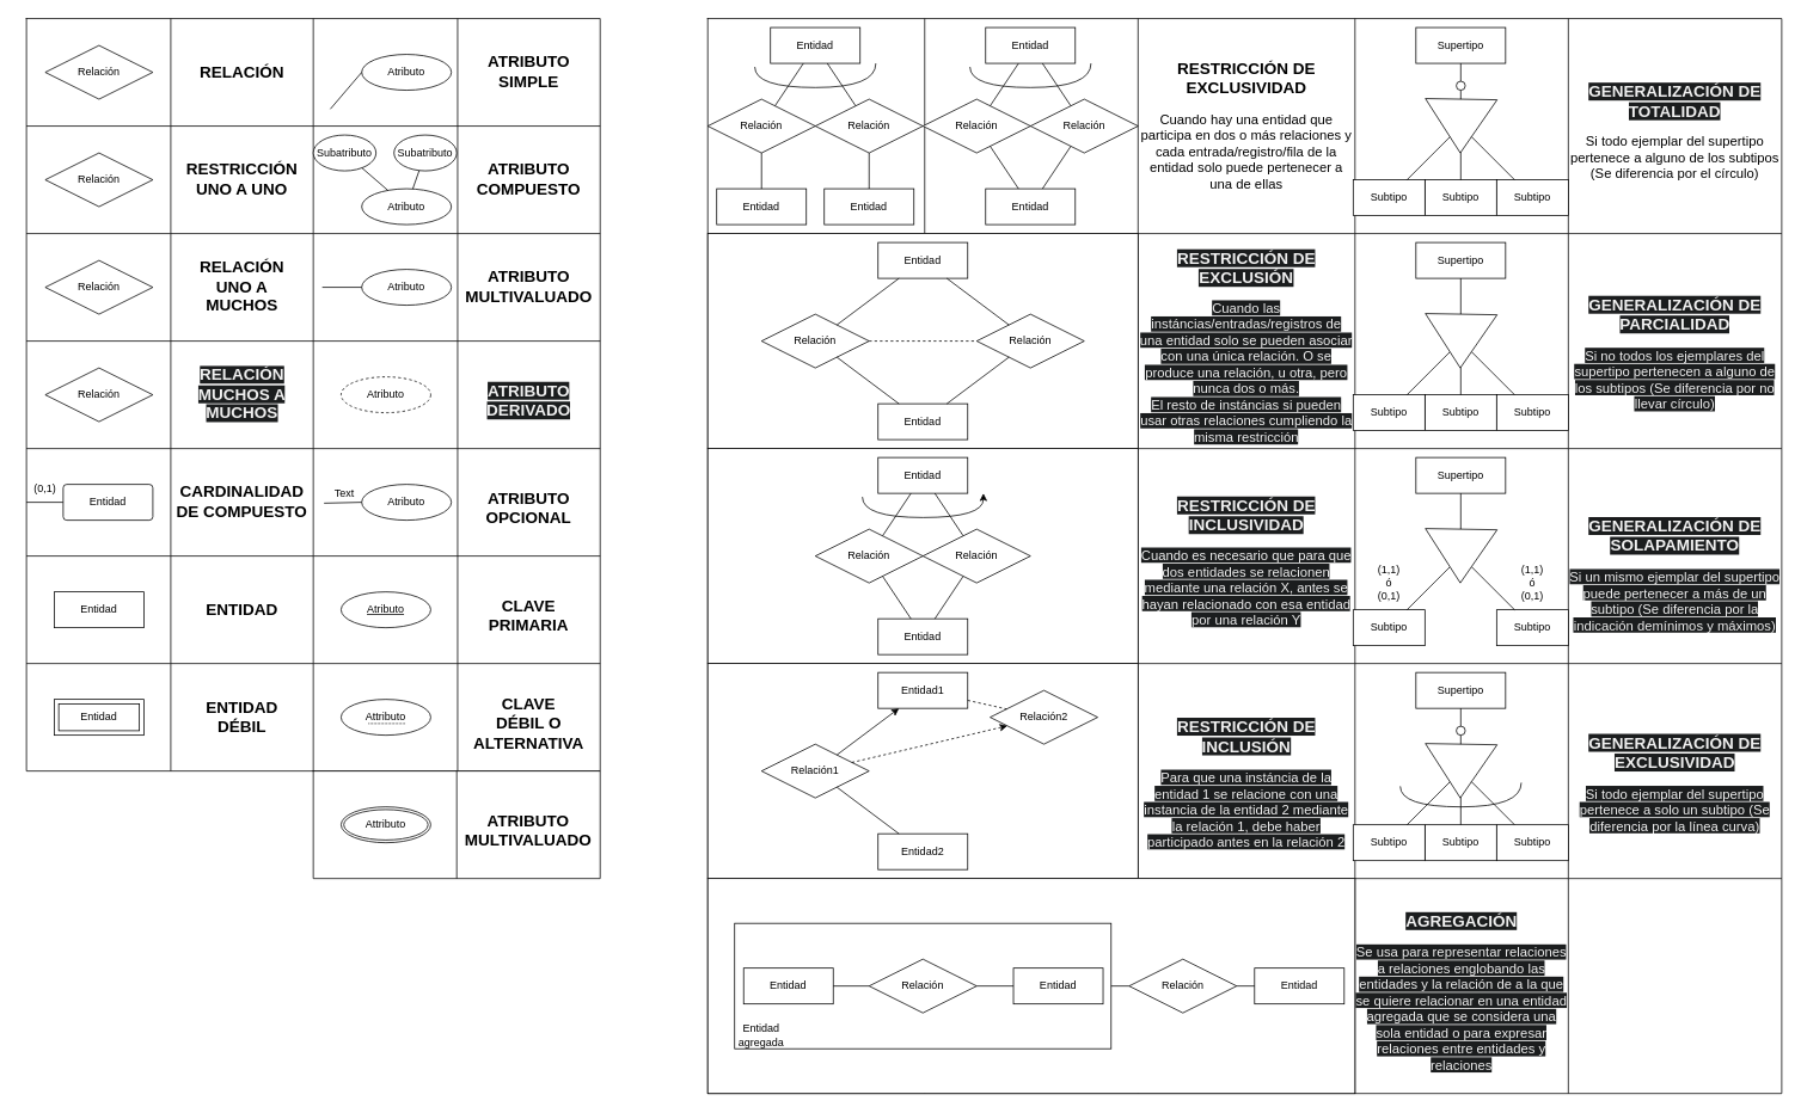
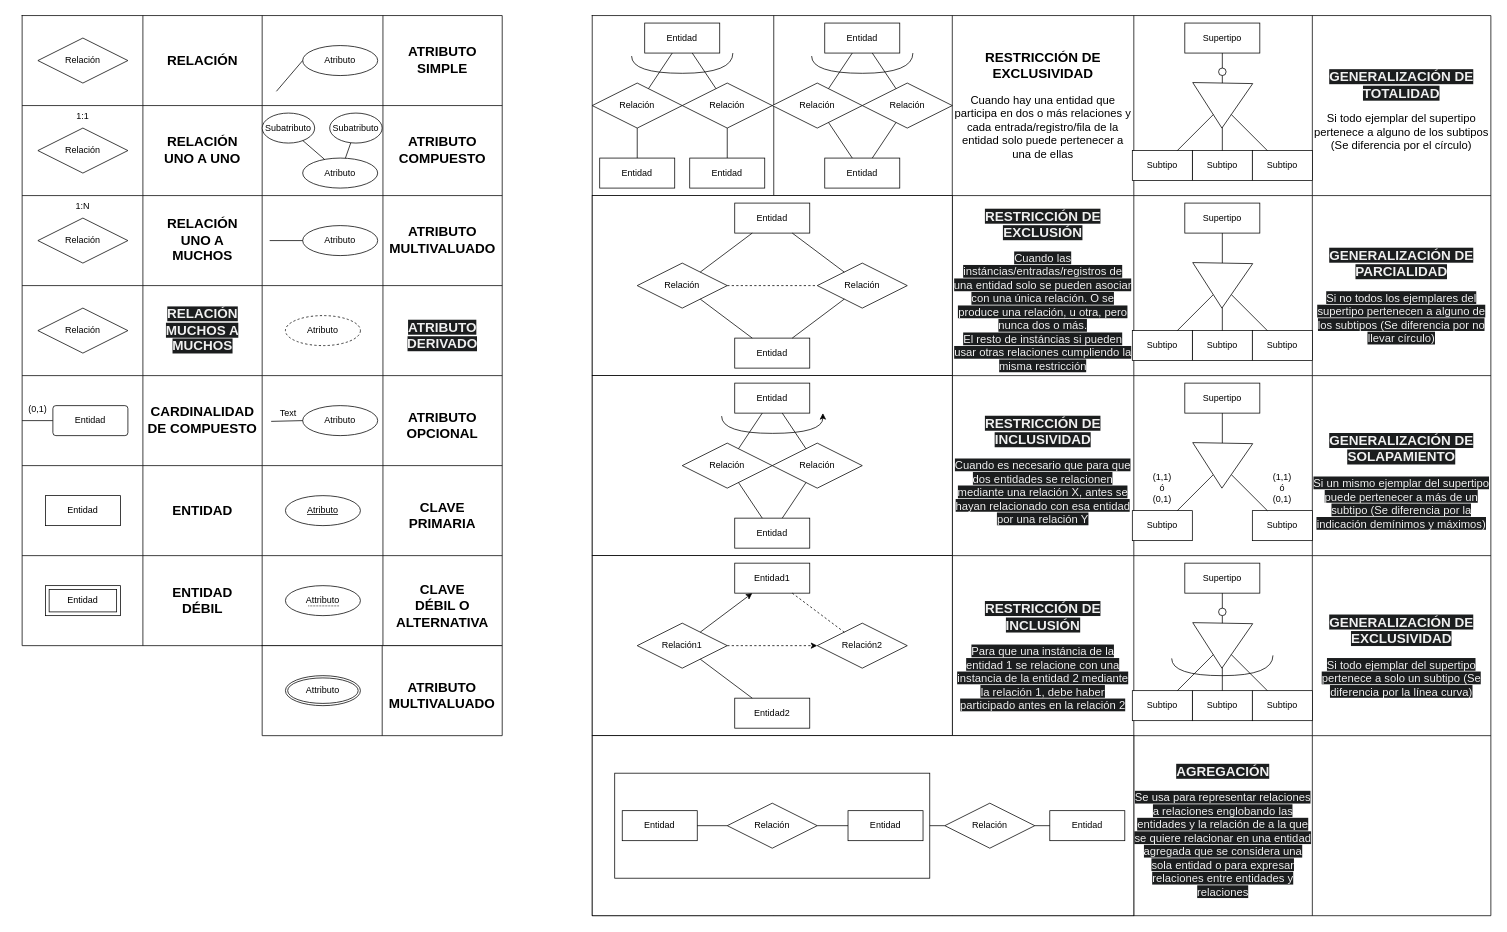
+ <mxCell id="72" value="1:1" style="text;html=1;strokeColor=none;fillColor=none;align=center;verticalAlign=middle;whiteSpace=wrap;rounded=0;" parent="1" vertex="1"><mxGeometry x="80" y="140" width="60" height="30" as="geometry" /></mxCell>
- <mxCell id="42" value="&lt;b style=&quot;font-size: 18px;&quot;&gt;RESTRICCIÓN &lt;br&gt;UNO A UNO&lt;/b&gt;" style="shape=partialRectangle;html=1;whiteSpace=wrap;connectable=0;strokeColor=inherit;overflow=hidden;fillColor=none;top=0;left=0;bottom=0;right=0;pointerEvents=1;" parent="40" vertex="1"><mxGeometry x="161" width="159" height="120" as="geometry"><mxRectangle width="159" height="120" as="alternateBounds" /></mxGeometry></mxCell>
+ <mxCell id="42" value="&lt;b style=&quot;font-size: 18px;&quot;&gt;RELACIÓN &lt;br&gt;UNO A UNO&lt;/b&gt;" style="shape=partialRectangle;html=1;whiteSpace=wrap;connectable=0;strokeColor=inherit;overflow=hidden;fillColor=none;top=0;left=0;bottom=0;right=0;pointerEvents=1;" parent="40" vertex="1"><mxGeometry x="161" width="159" height="120" as="geometry"><mxRectangle width="159" height="120" as="alternateBounds" /></mxGeometry></mxCell>
+ <mxCell id="74" value="1:N" style="text;html=1;strokeColor=none;fillColor=none;align=center;verticalAlign=middle;whiteSpace=wrap;rounded=0;" parent="1" vertex="1"><mxGeometry x="80" y="260" width="60" height="30" as="geometry" /></mxCell>
- <mxCell id="142" value="Relación2" style="shape=rhombus;perimeter=rhombusPerimeter;whiteSpace=wrap;html=1;align=center;" parent="1" vertex="1"><mxGeometry x="1104" y="770" width="120" height="60" as="geometry" /></mxCell>
+ <mxCell id="142" value="Relación2" style="shape=rhombus;perimeter=rhombusPerimeter;whiteSpace=wrap;html=1;align=center;" parent="1" vertex="1"><mxGeometry x="1089" y="830" width="120" height="60" as="geometry" /></mxCell>
- <mxCell id="196" value="Entidad agregada" style="text;html=1;strokeColor=none;fillColor=none;align=center;verticalAlign=middle;whiteSpace=wrap;rounded=0;" parent="1" vertex="1"><mxGeometry x="819" y="1140" width="60" height="30" as="geometry" /></mxCell>
